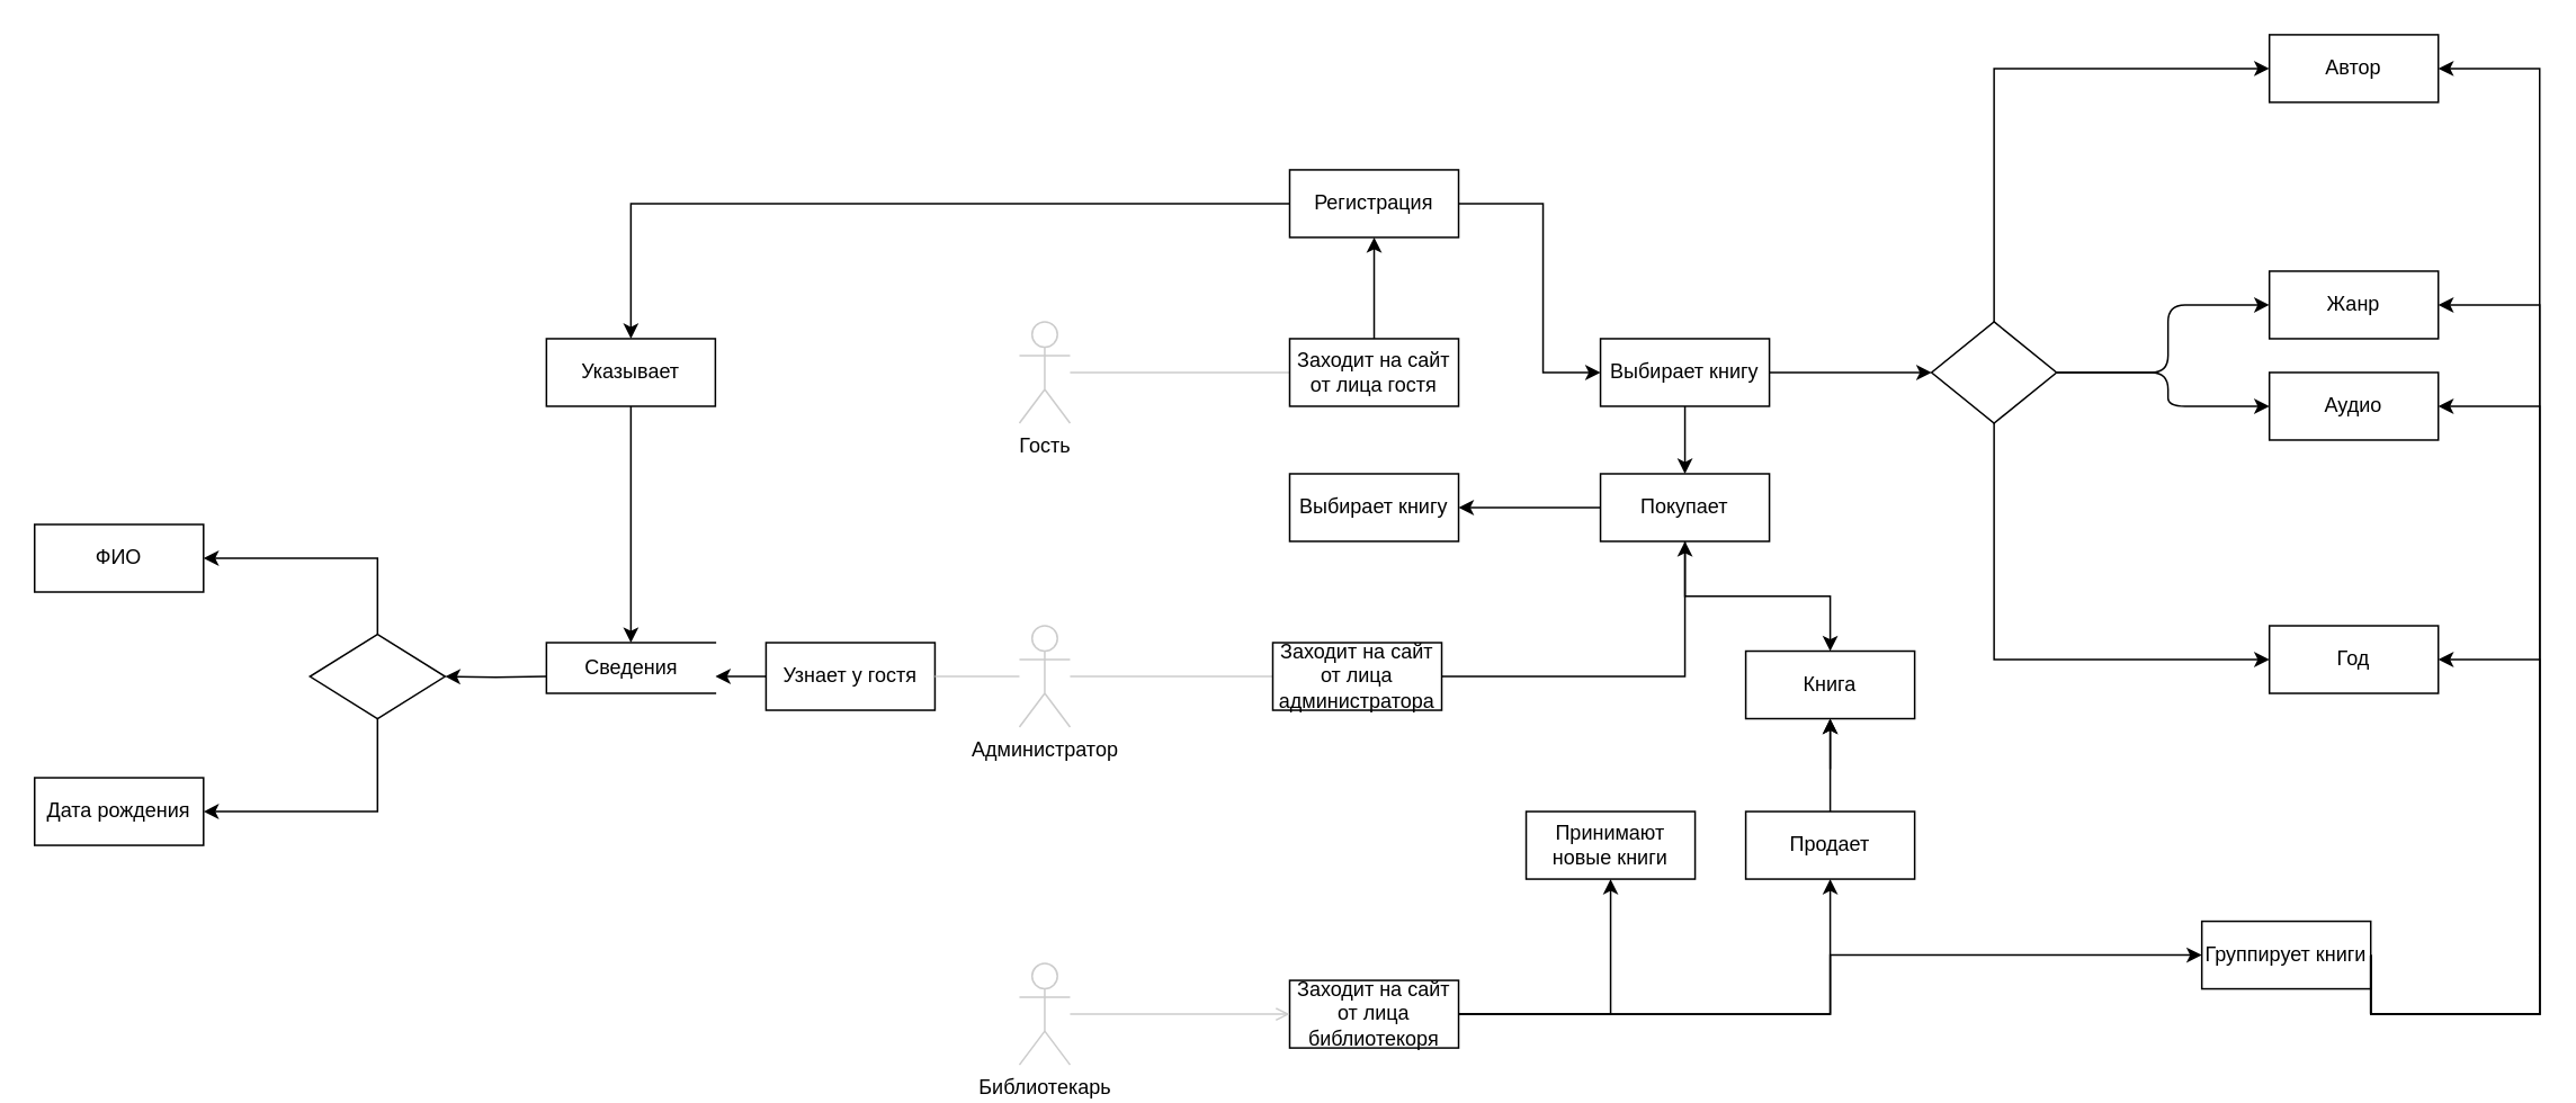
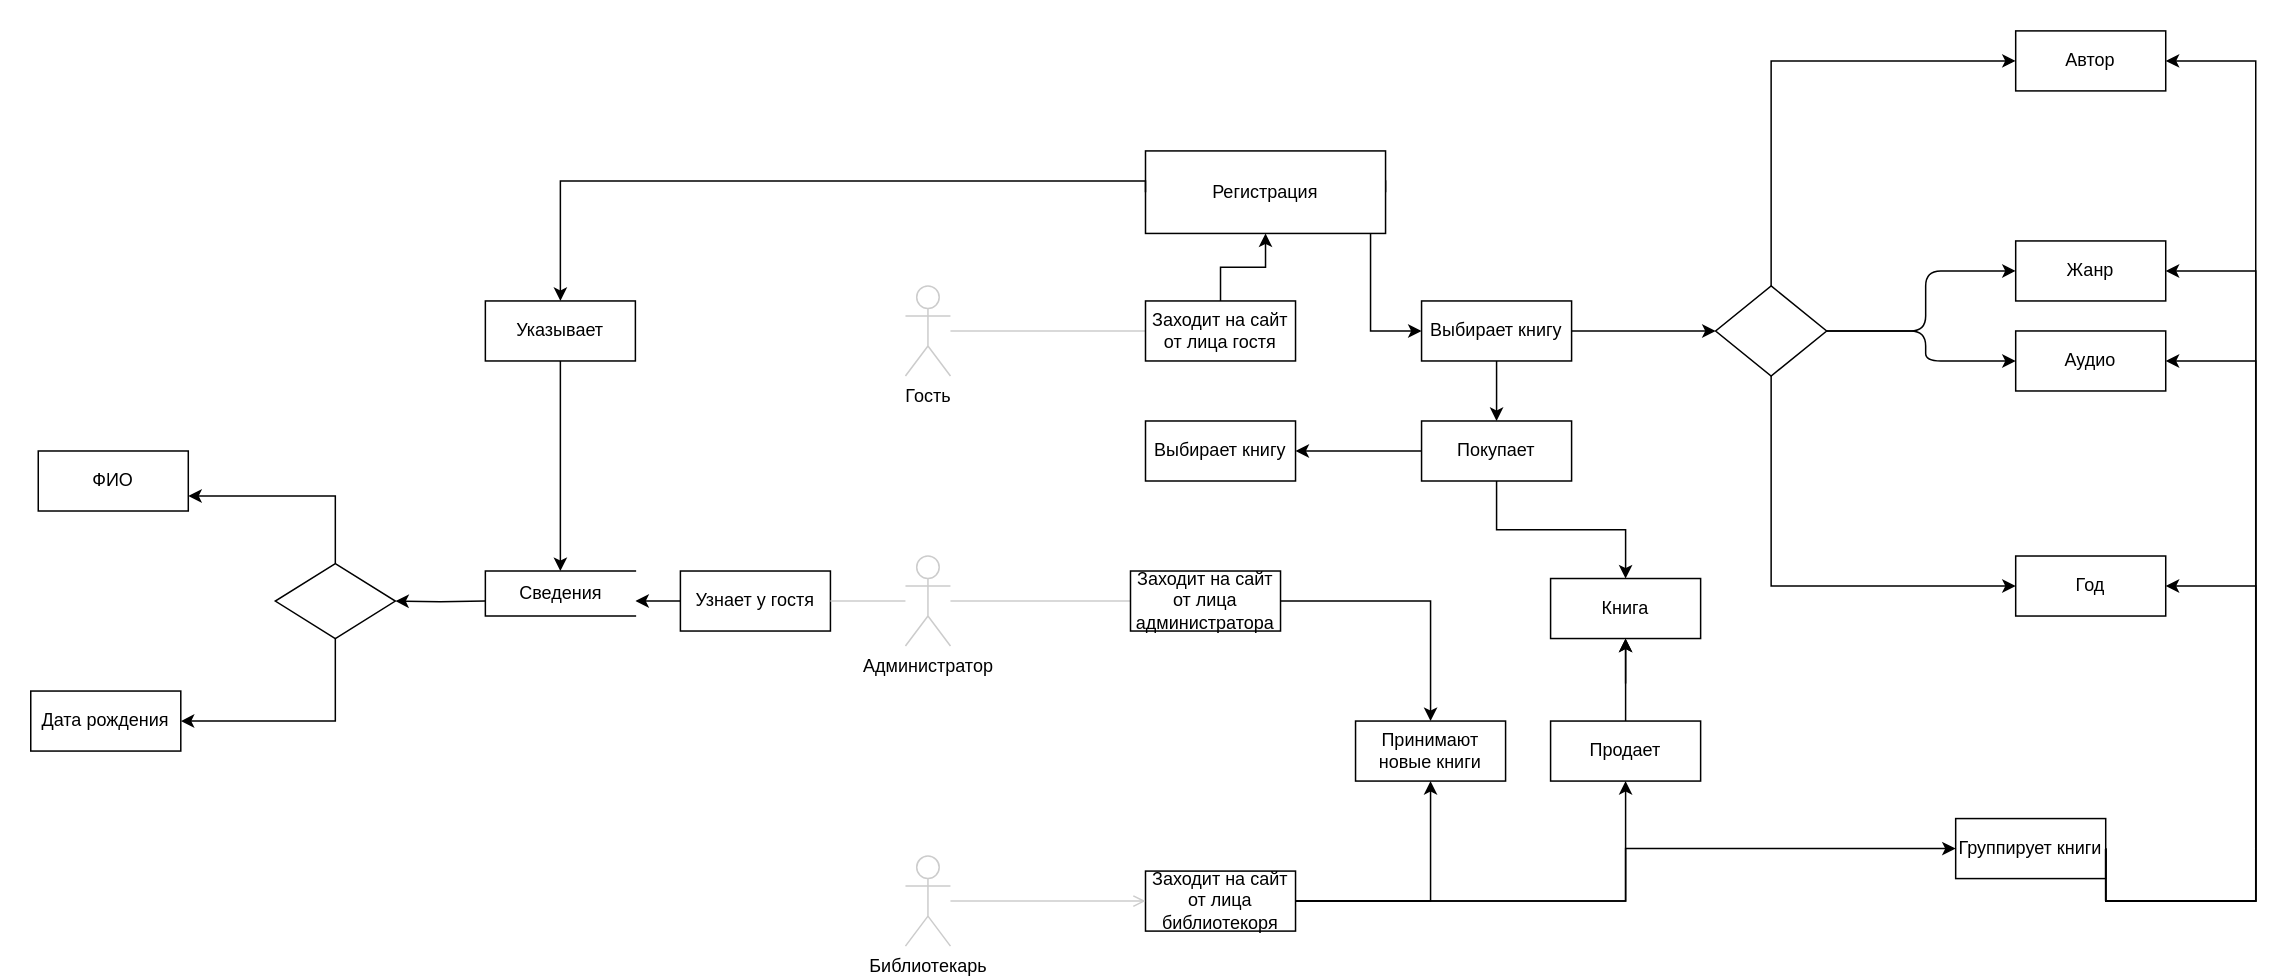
- <mxCell id="21" value="Регистрация" style="rounded=0;whiteSpace=wrap;html=1;" parent="1" vertex="1"><mxGeometry x="763" y="100" width="100" height="40" as="geometry" /></mxCell>
+ <mxCell id="21" value="Регистрация" style="rounded=0;whiteSpace=wrap;html=1;" parent="1" vertex="1"><mxGeometry x="763" y="100" width="160" height="55" as="geometry" /></mxCell>
- <mxCell id="32" value="ФИО" style="rounded=0;whiteSpace=wrap;html=1;" parent="1" vertex="1"><mxGeometry x="20" y="310" width="100" height="40" as="geometry" /></mxCell>
+ <mxCell id="32" value="ФИО" style="rounded=0;whiteSpace=wrap;html=1;" parent="1" vertex="1"><mxGeometry x="25" y="300" width="100" height="40" as="geometry" /></mxCell>
- <mxCell id="36" style="edgeStyle=orthogonalEdgeStyle;rounded=0;orthogonalLoop=1;jettySize=auto;html=1;exitX=1;exitY=0.5;exitDx=0;exitDy=0;" parent="1" source="11" target="51" edge="1"><mxGeometry relative="1" as="geometry"><mxPoint x="1023" y="540" as="targetPoint" /><mxPoint x="1023" y="400" as="sourcePoint" /></mxGeometry></mxCell>
+ <mxCell id="36" style="edgeStyle=orthogonalEdgeStyle;rounded=0;orthogonalLoop=1;jettySize=auto;html=1;exitX=1;exitY=0.5;exitDx=0;exitDy=0;entryX=0.5;entryY=0;entryDx=0;entryDy=0;" parent="1" source="11" target="35" edge="1"><mxGeometry relative="1" as="geometry"><mxPoint x="1023" y="540" as="targetPoint" /><mxPoint x="1023" y="400" as="sourcePoint" /></mxGeometry></mxCell>
